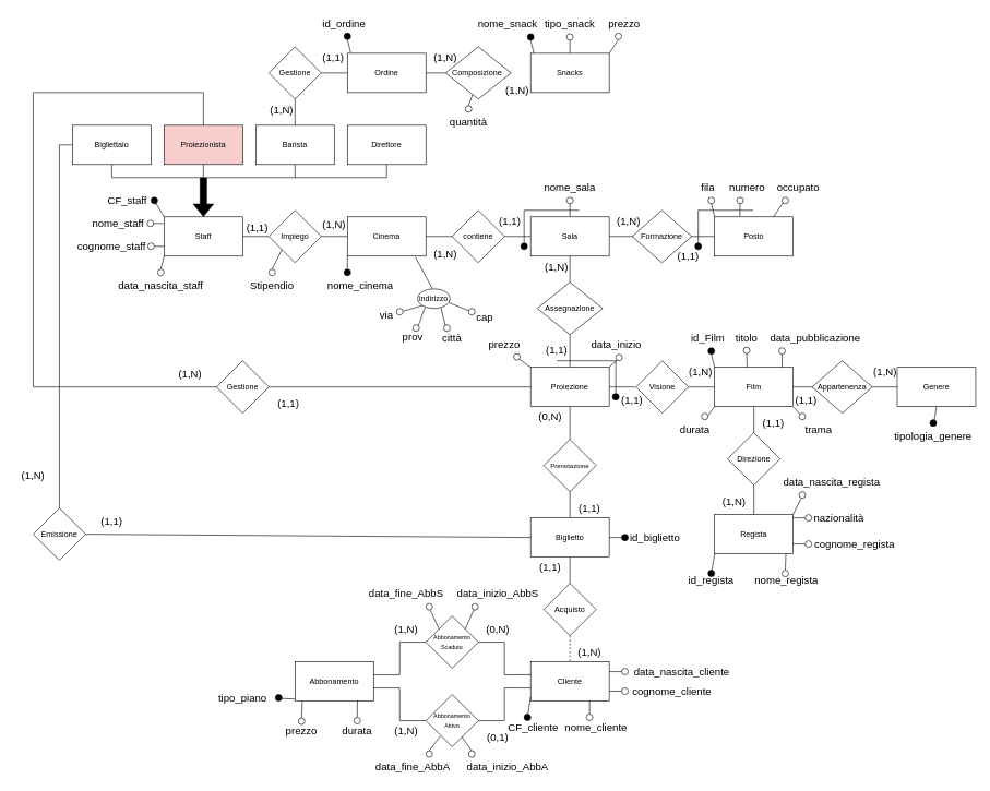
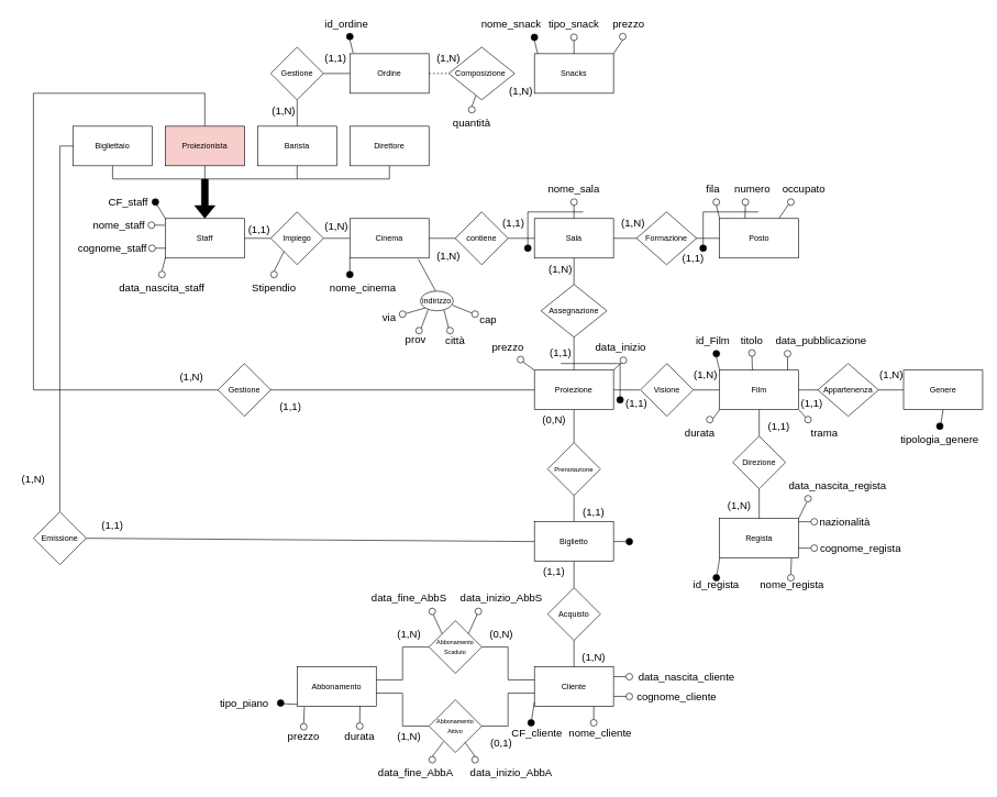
- <mxCell id="15" value="" style="endArrow=none;html=1;rounded=0;exitX=1;exitY=0.5;exitDx=0;exitDy=0;entryX=0;entryY=0.5;entryDx=0;entryDy=0;" parent="1" source="10" target="13" edge="1"><mxGeometry width="50" height="50" relative="1" as="geometry"><mxPoint x="590" y="141" as="sourcePoint" /><mxPoint x="590" y="171" as="targetPoint" /><Array as="points" /></mxGeometry></mxCell>
+ <mxCell id="15" value="" style="endArrow=none;html=1;rounded=0;exitX=1;exitY=0.5;exitDx=0;exitDy=0;entryX=0;entryY=0.5;entryDx=0;entryDy=0;dashed=1;" parent="1" source="10" target="13" edge="1"><mxGeometry width="50" height="50" relative="1" as="geometry"><mxPoint x="590" y="141" as="sourcePoint" /><mxPoint x="590" y="171" as="targetPoint" /><Array as="points" /></mxGeometry></mxCell>
- <mxCell id="179" value="id_biglietto" style="text;strokeColor=none;fillColor=none;html=1;align=center;verticalAlign=middle;whiteSpace=wrap;rounded=0;fontSize=16;" parent="1" vertex="1"><mxGeometry x="970" y="806" width="60" height="30" as="geometry" /></mxCell>
- <mxCell id="30" value="" style="endArrow=none;html=1;rounded=0;exitX=0;exitY=0.5;exitDx=0;exitDy=0;entryX=0.5;entryY=0;entryDx=0;entryDy=0;dashed=1;" parent="1" source="28" target="24" edge="1"><mxGeometry width="50" height="50" relative="1" as="geometry"><mxPoint x="777" y="921" as="sourcePoint" /><mxPoint x="867" y="1021" as="targetPoint" /><Array as="points" /></mxGeometry></mxCell>
+ <mxCell id="30" value="" style="endArrow=none;html=1;rounded=0;exitX=0;exitY=0.5;exitDx=0;exitDy=0;entryX=0.5;entryY=0;entryDx=0;entryDy=0;" parent="1" source="28" target="24" edge="1"><mxGeometry width="50" height="50" relative="1" as="geometry"><mxPoint x="777" y="921" as="sourcePoint" /><mxPoint x="867" y="1021" as="targetPoint" /><Array as="points" /></mxGeometry></mxCell>
